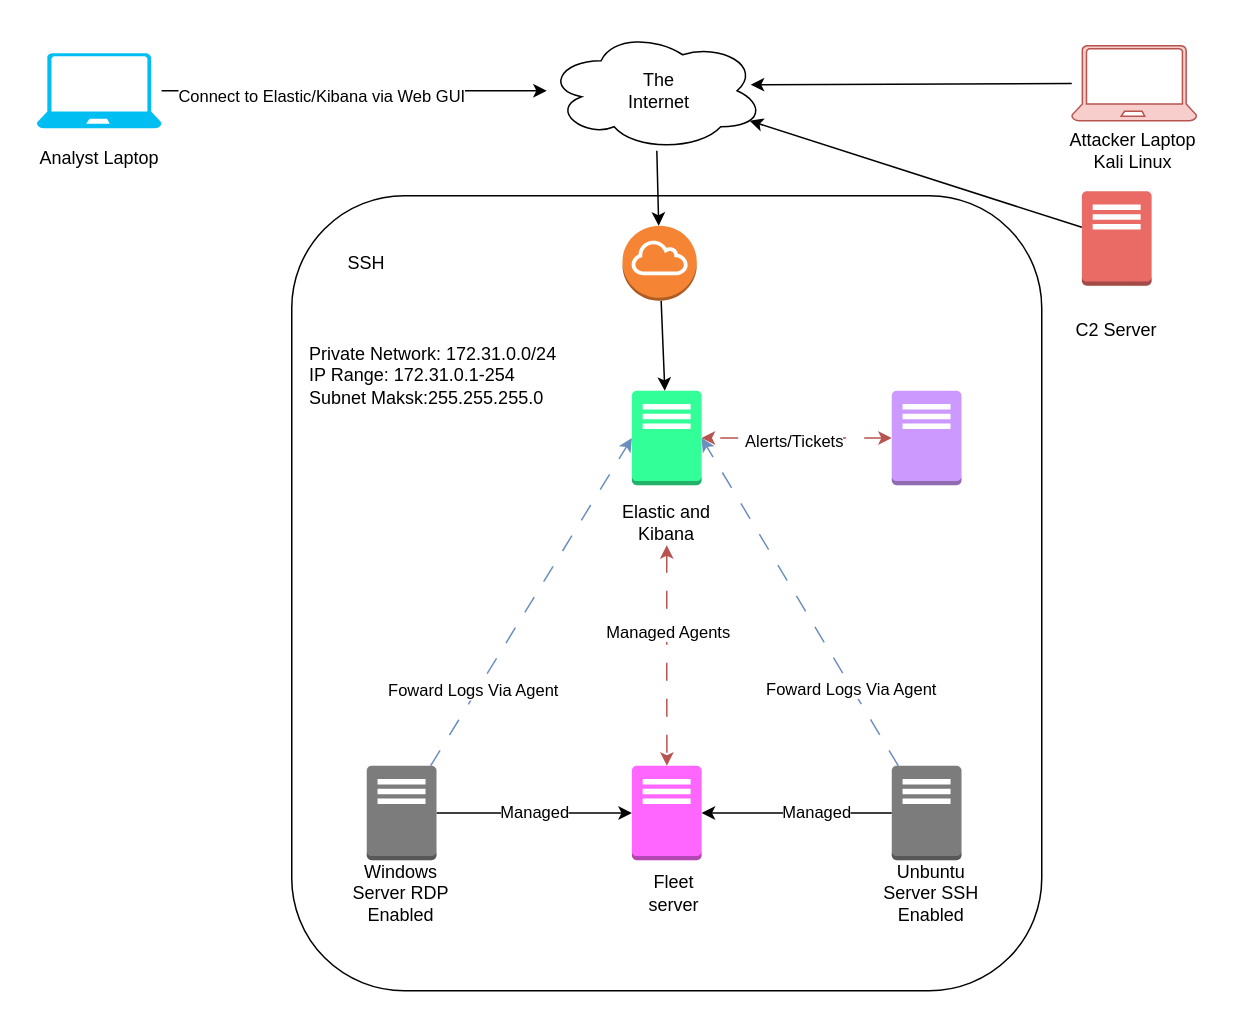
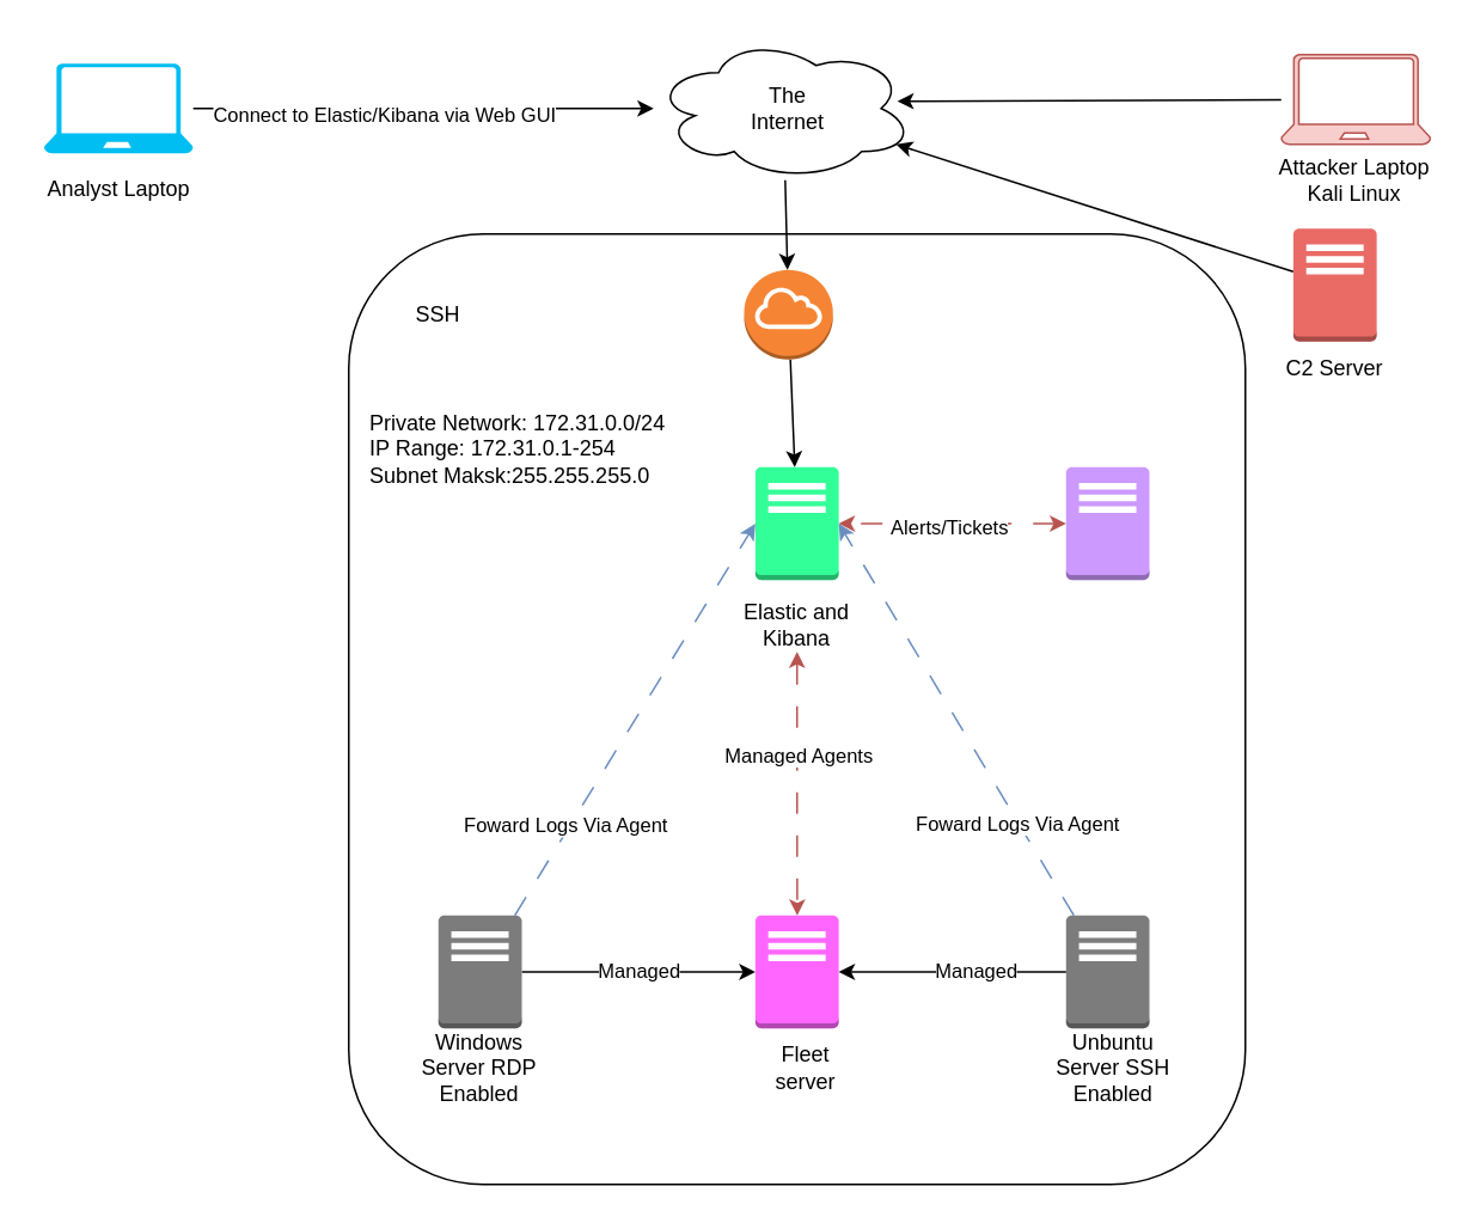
- <mxCell id="17" value="C2 Server" style="text;html=1;align=center;verticalAlign=middle;whiteSpace=wrap;rounded=0;" vertex="1" parent="1"><mxGeometry x="714.01" y="205" width="60" height="30" as="geometry" /></mxCell>
+ <mxCell id="17" value="C2 Server" style="text;html=1;align=center;verticalAlign=middle;whiteSpace=wrap;rounded=0;" vertex="1" parent="1"><mxGeometry x="714.01" y="190" width="60" height="30" as="geometry" /></mxCell>
